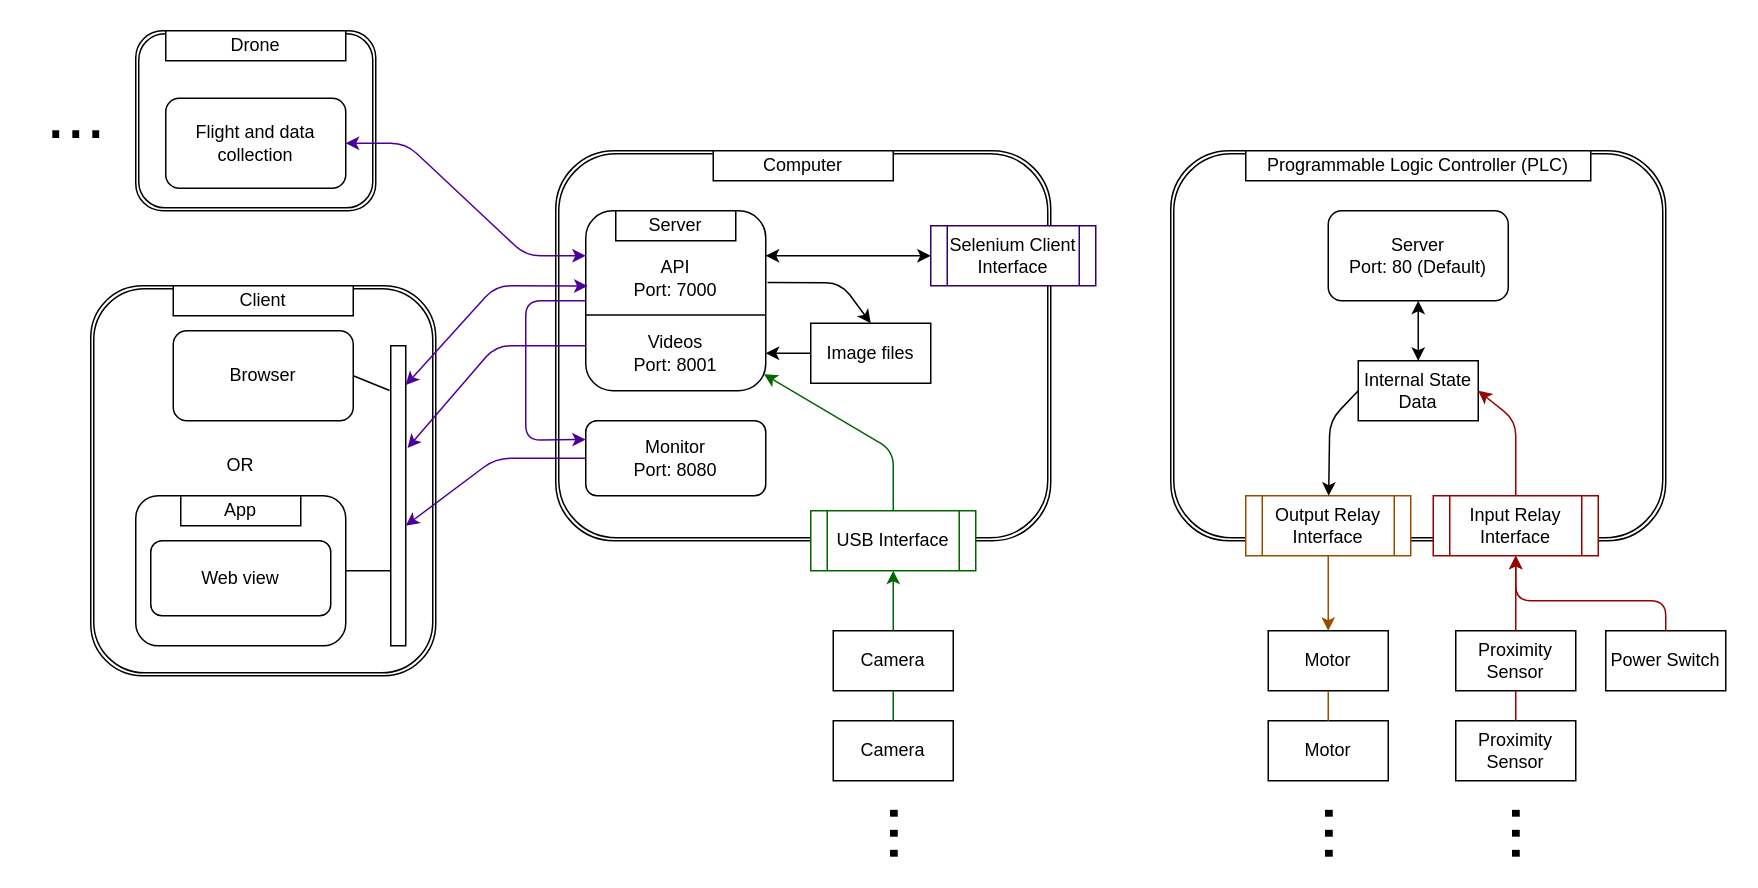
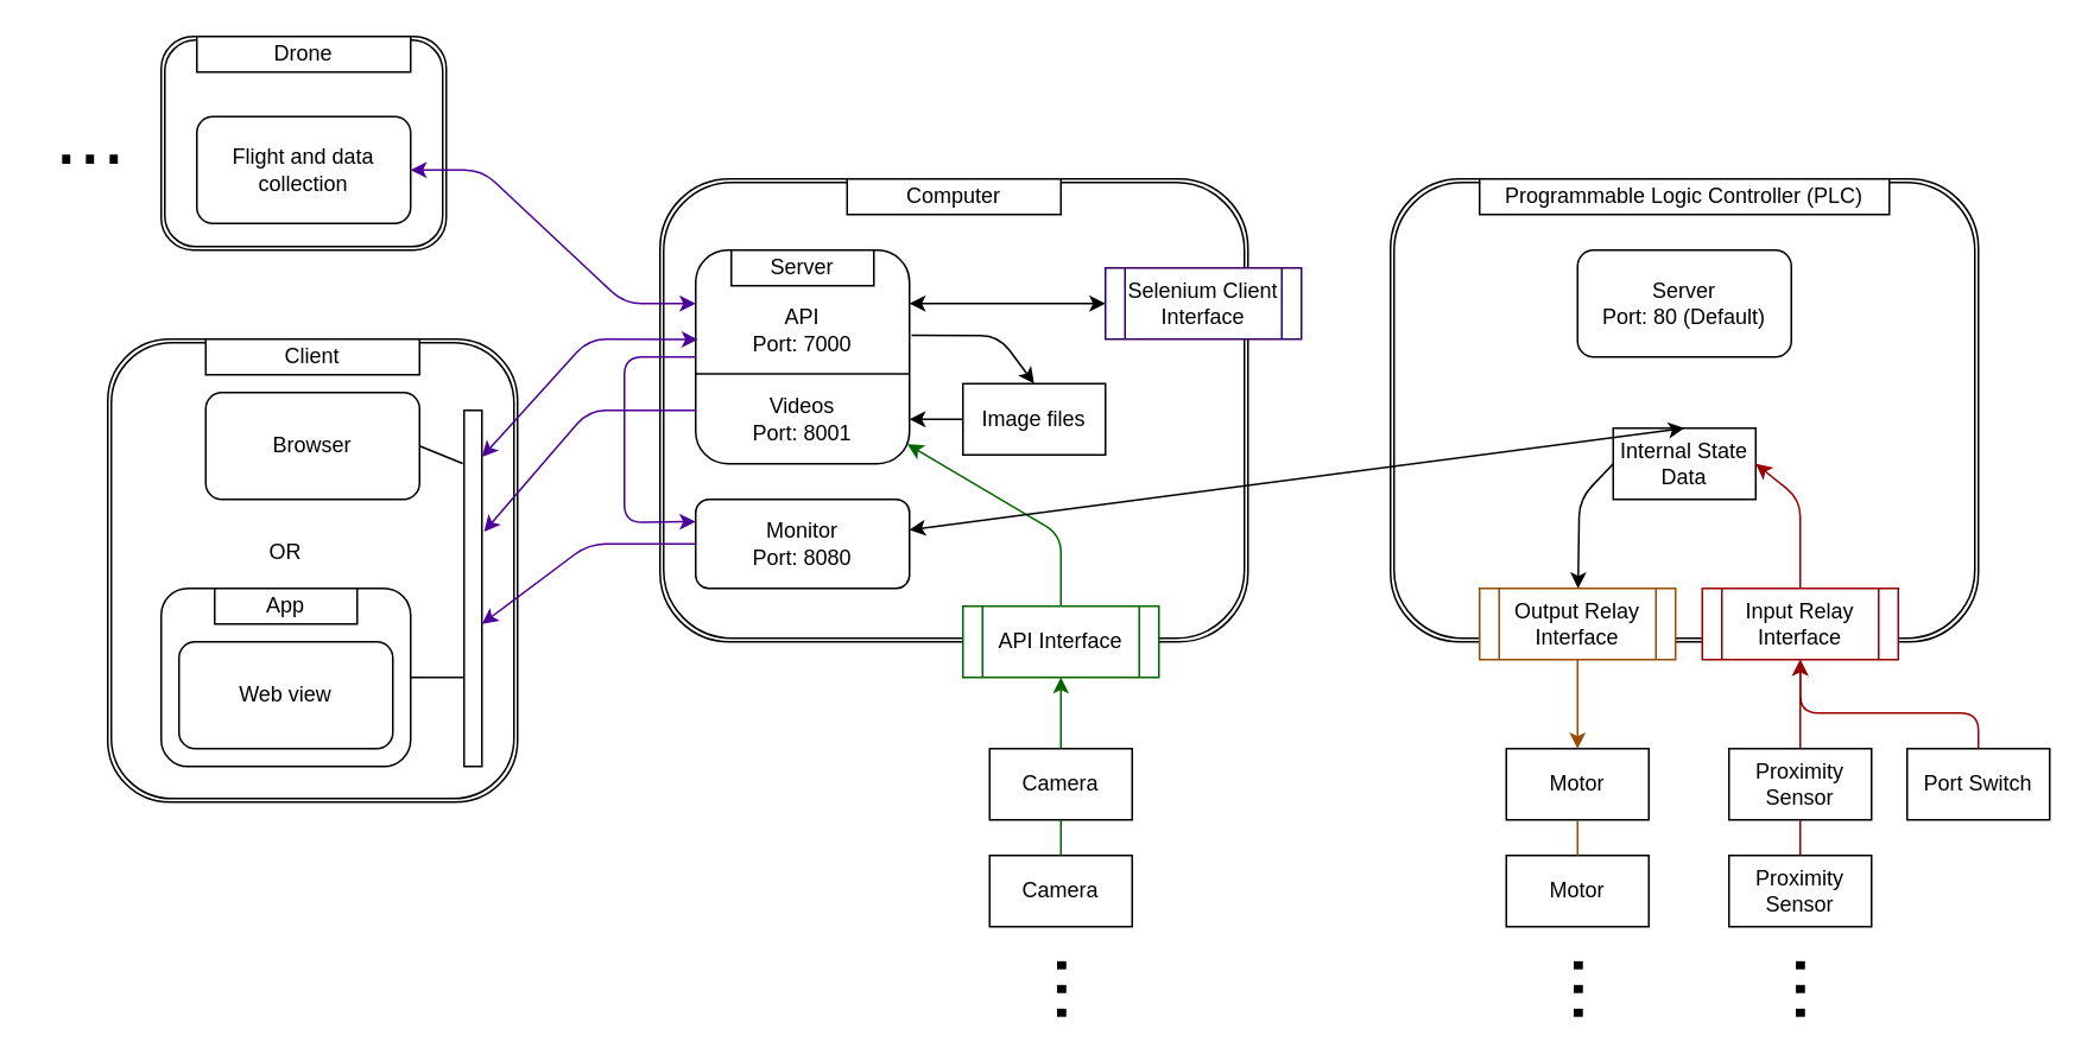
- <mxCell id="47" value="" style="endArrow=classic;startArrow=classic;html=1;entryX=0.5;entryY=1;entryDx=0;entryDy=0;exitX=0.5;exitY=0;exitDx=0;exitDy=0;" edge="1" parent="1" source="14" target="13"><mxGeometry width="50" height="50" relative="1" as="geometry"><mxPoint x="640" y="340" as="sourcePoint" /><mxPoint x="690" y="290" as="targetPoint" /></mxGeometry></mxCell>
+ <mxCell id="47" value="" style="endArrow=classic;startArrow=classic;html=1;exitX=0.5;exitY=0;exitDx=0;exitDy=0;" edge="1" parent="1" source="14" target="12"><mxGeometry width="50" height="50" relative="1" as="geometry"><mxPoint x="640" y="340" as="sourcePoint" /><mxPoint x="690" y="290" as="targetPoint" /></mxGeometry></mxCell>
- <mxCell id="40" value="USB Interface" style="shape=process;whiteSpace=wrap;html=1;backgroundOutline=1;strokeColor=#006600;" vertex="1" parent="1"><mxGeometry x="540" y="340" width="110" height="40" as="geometry" /></mxCell>
+ <mxCell id="40" value="API Interface" style="shape=process;whiteSpace=wrap;html=1;backgroundOutline=1;strokeColor=#006600;" vertex="1" parent="1"><mxGeometry x="540" y="340" width="110" height="40" as="geometry" /></mxCell>
- <mxCell id="27" value="Web view" style="rounded=1;whiteSpace=wrap;html=1;" vertex="1" parent="1"><mxGeometry x="100" y="360" width="120" height="50" as="geometry" /></mxCell>
+ <mxCell id="27" value="Web view" style="rounded=1;whiteSpace=wrap;html=1;" vertex="1" parent="1"><mxGeometry x="100" y="360" width="120" height="60" as="geometry" /></mxCell>
- <mxCell id="21" value="Power Switch" style="rounded=0;whiteSpace=wrap;html=1;" vertex="1" parent="1"><mxGeometry x="1070" y="420" width="80" height="40" as="geometry" /></mxCell>
+ <mxCell id="21" value="Port Switch" style="rounded=0;whiteSpace=wrap;html=1;" vertex="1" parent="1"><mxGeometry x="1070" y="420" width="80" height="40" as="geometry" /></mxCell>
